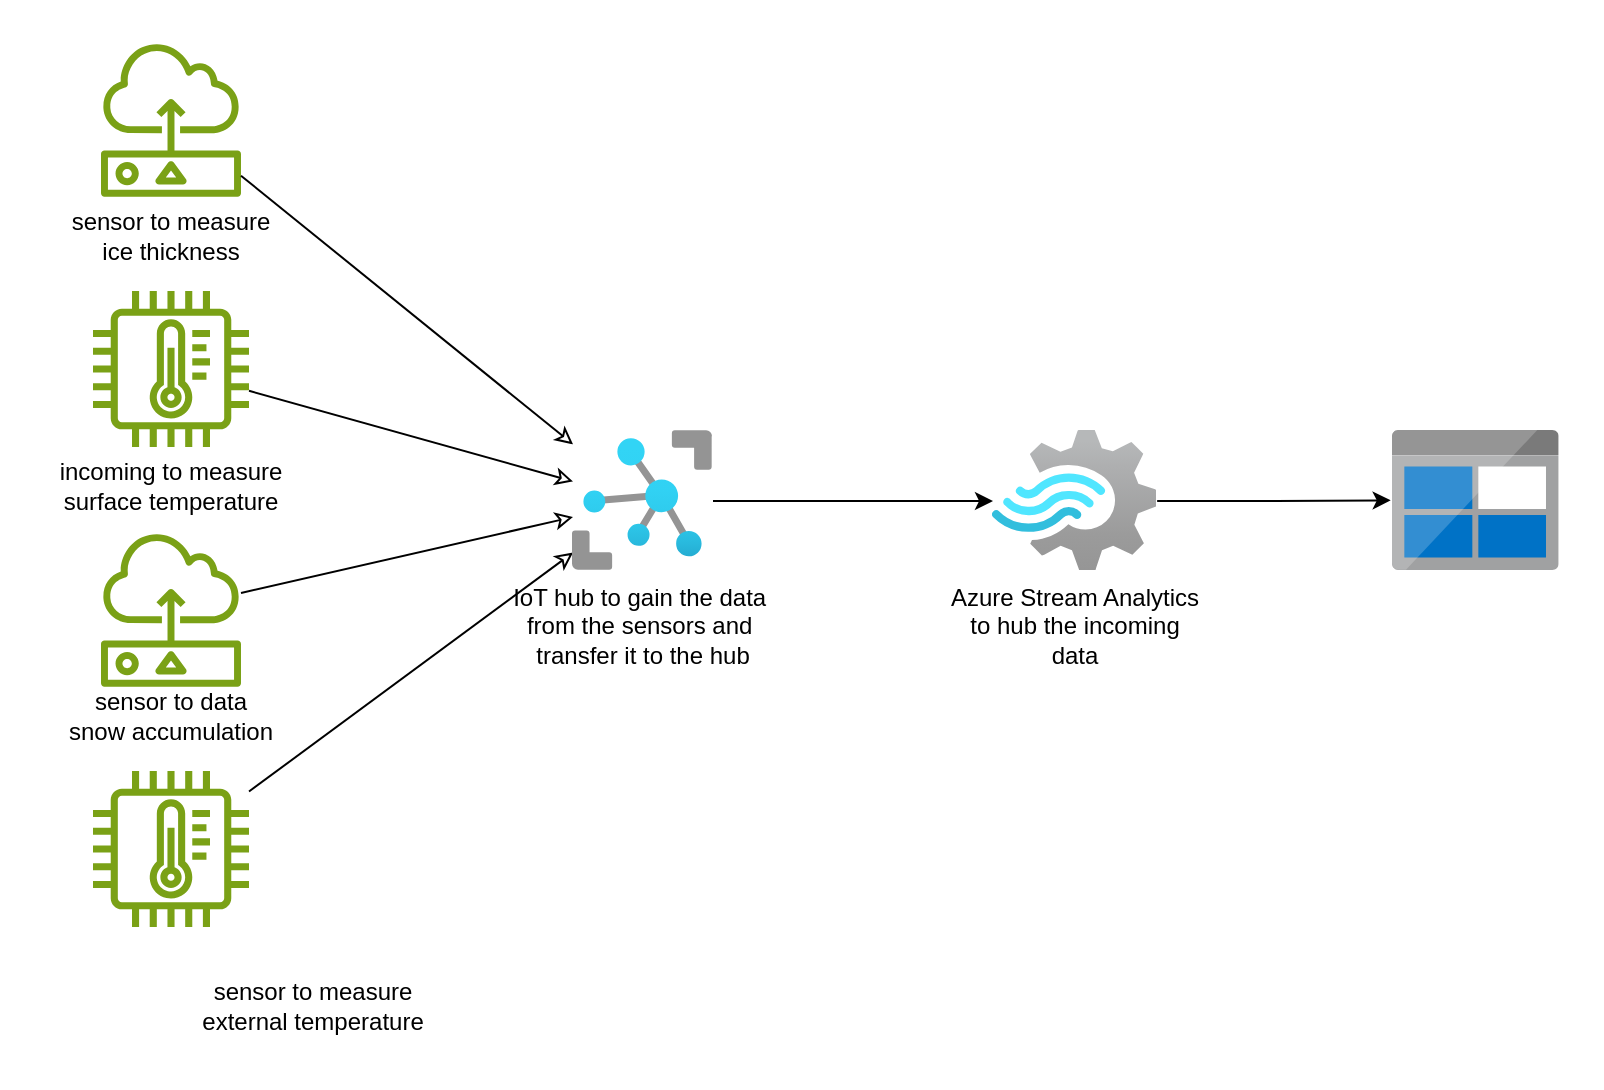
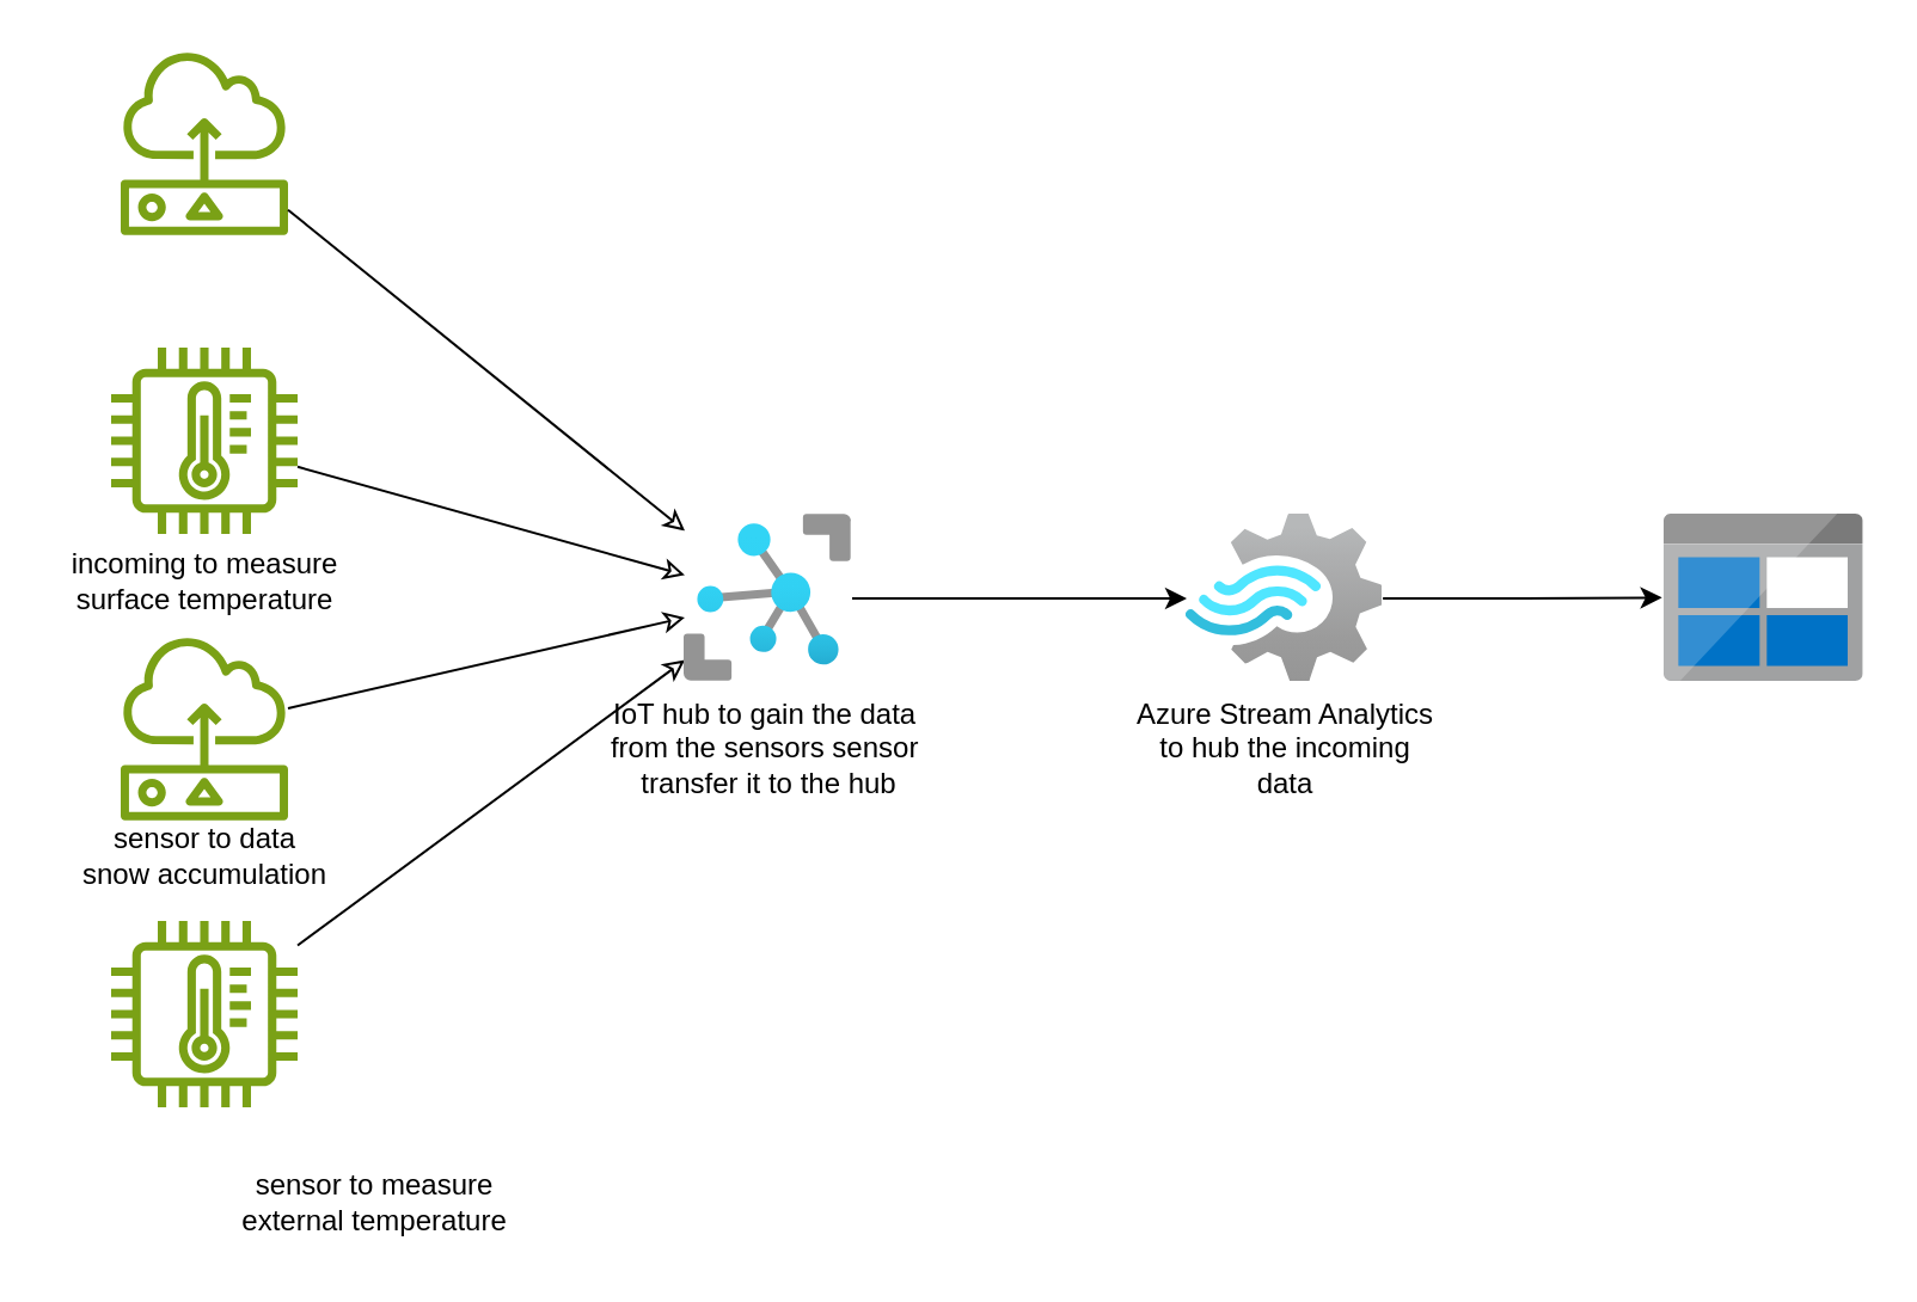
- <mxCell id="14" value="sensor to measure&lt;div&gt;ice thickness&lt;/div&gt;" style="text;html=1;align=center;verticalAlign=middle;resizable=0;points=[];autosize=1;strokeColor=none;fillColor=none;" vertex="1" parent="1"><mxGeometry x="25" y="98" width="120" height="40" as="geometry" /></mxCell>
- <mxCell id="19" value="IoT hub to gain the data&amp;nbsp;&lt;div&gt;from the sensors and&amp;nbsp;&lt;/div&gt;&lt;div&gt;transfer it to the hub&lt;/div&gt;" style="text;html=1;align=center;verticalAlign=middle;resizable=0;points=[];autosize=1;strokeColor=none;fillColor=none;" vertex="1" parent="1"><mxGeometry x="246" y="283" width="150" height="60" as="geometry" /></mxCell>
+ <mxCell id="19" value="IoT hub to gain the data&amp;nbsp;&lt;div&gt;from the sensors sensor&amp;nbsp;&lt;/div&gt;&lt;div&gt;transfer it to the hub&lt;/div&gt;" style="text;html=1;align=center;verticalAlign=middle;resizable=0;points=[];autosize=1;strokeColor=none;fillColor=none;" vertex="1" parent="1"><mxGeometry x="246" y="283" width="150" height="60" as="geometry" /></mxCell>
